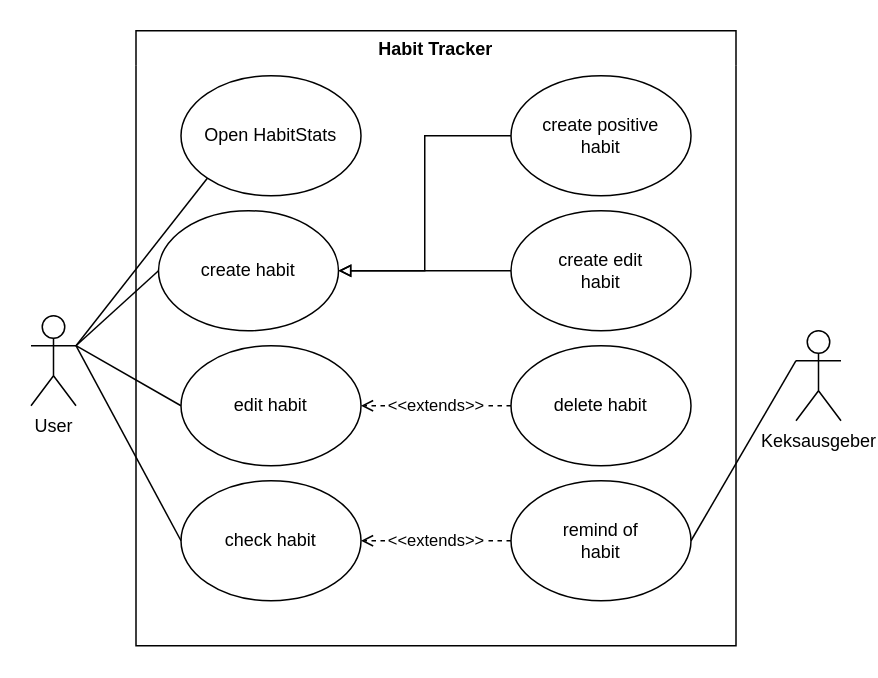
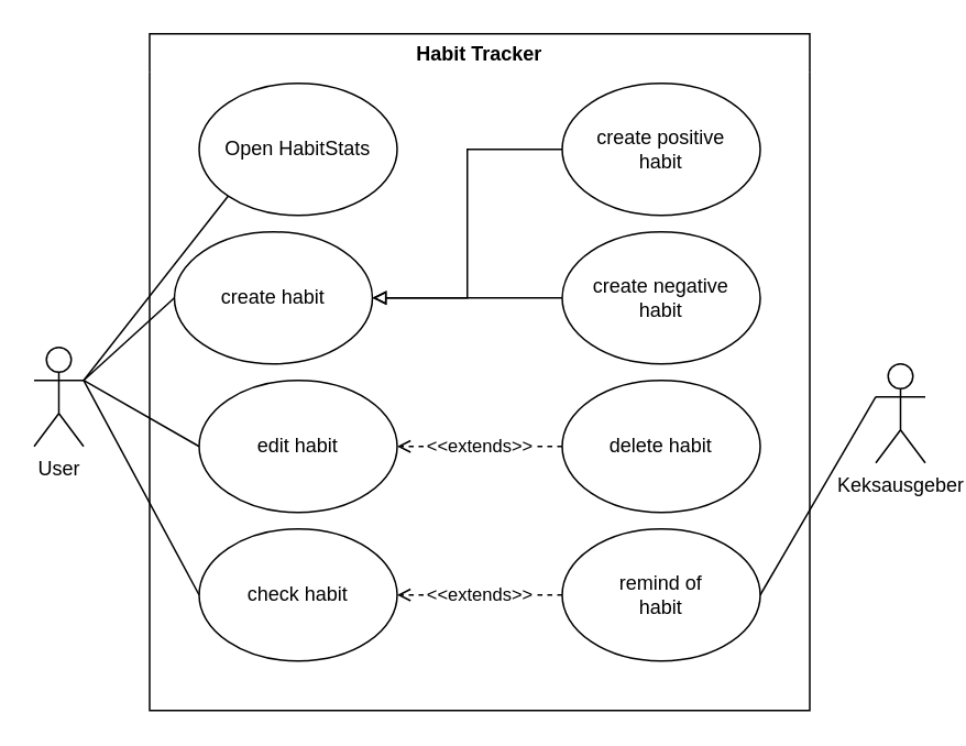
- <mxCell id="8" value="create edit&lt;br&gt;habit" style="ellipse;whiteSpace=wrap;html=1;verticalAlign=middle;fillColor=none;" parent="2" vertex="1"><mxGeometry x="250" y="120" width="120" height="80" as="geometry" /></mxCell>
+ <mxCell id="8" value="create negative&lt;br&gt;habit" style="ellipse;whiteSpace=wrap;html=1;verticalAlign=middle;fillColor=none;" parent="2" vertex="1"><mxGeometry x="250" y="120" width="120" height="80" as="geometry" /></mxCell>
